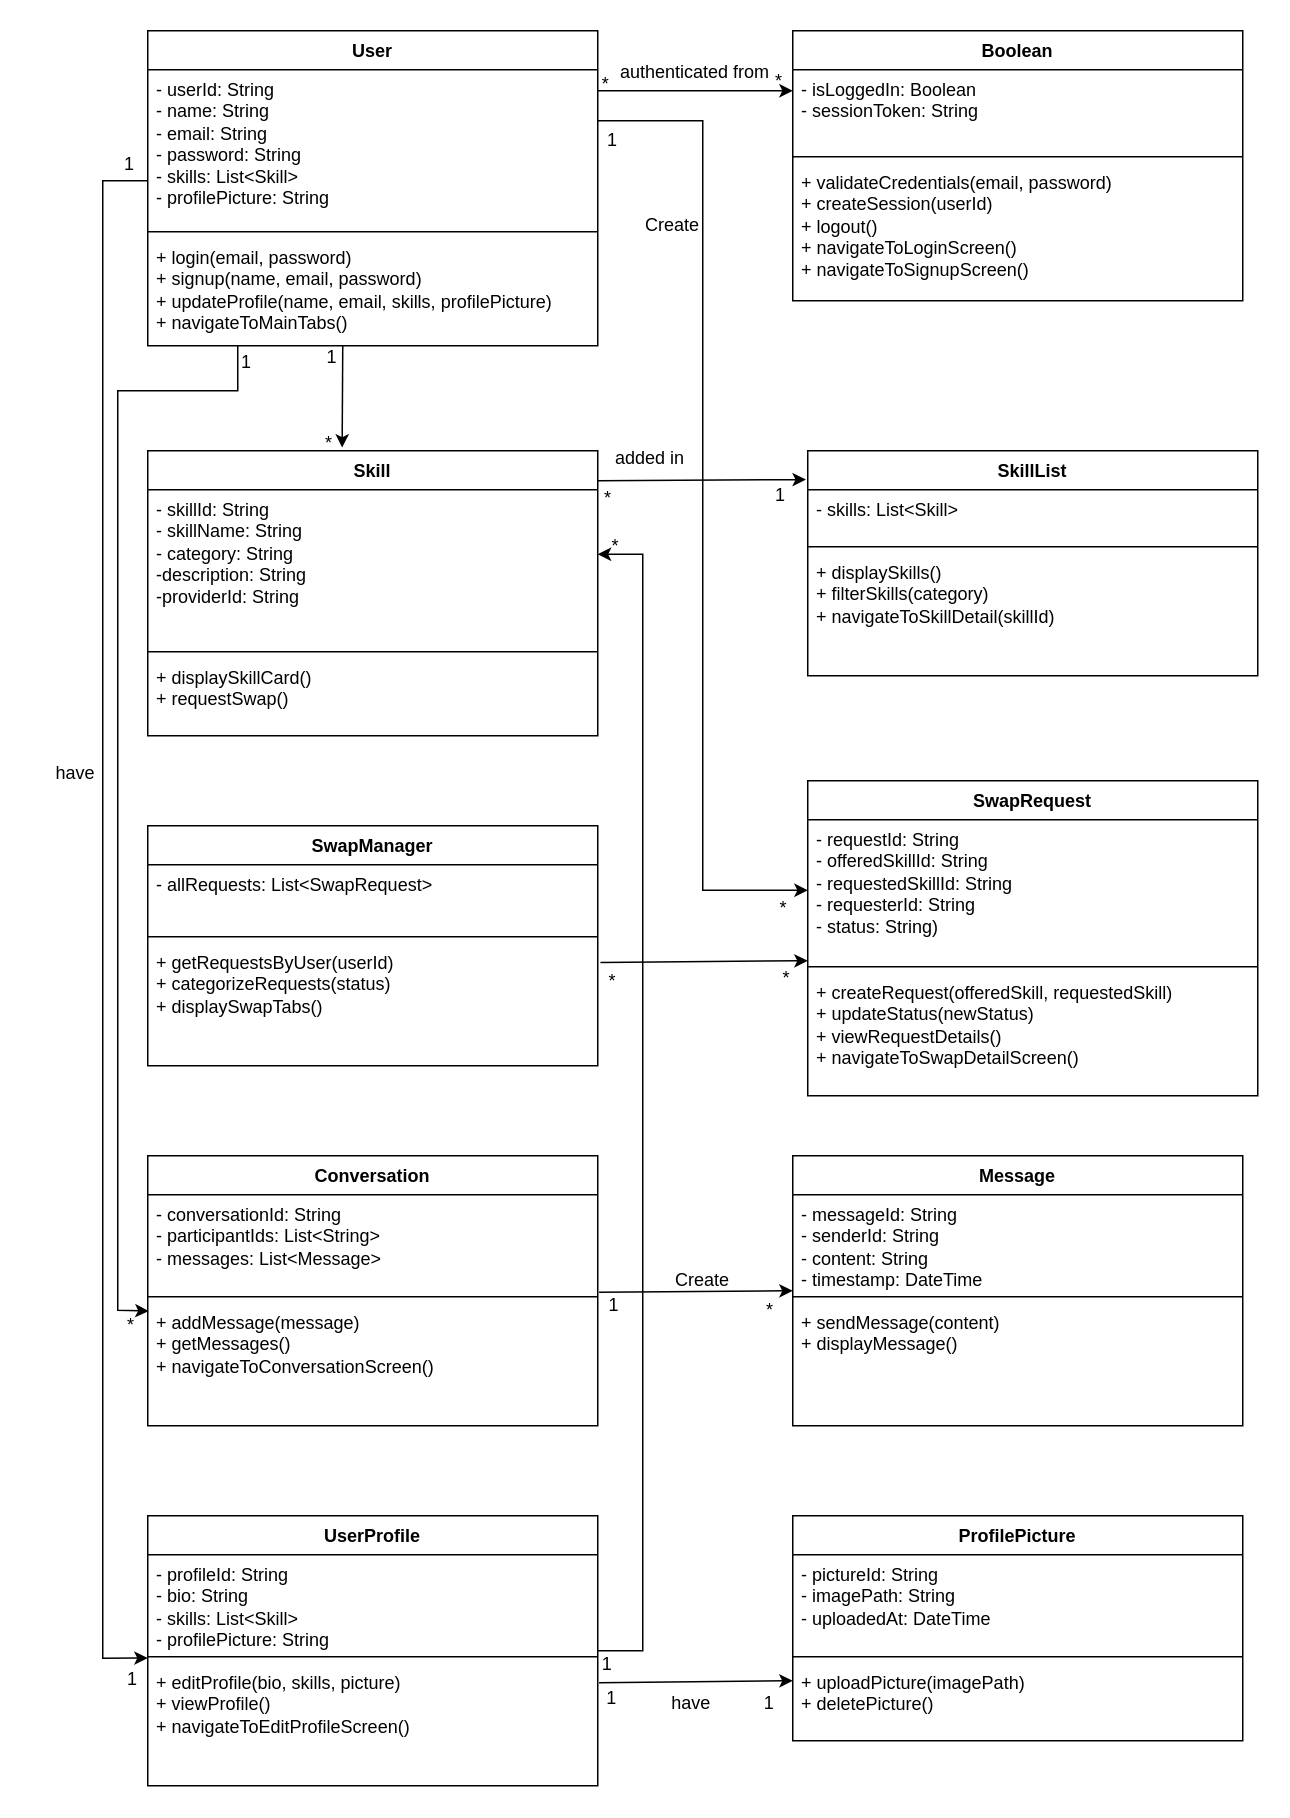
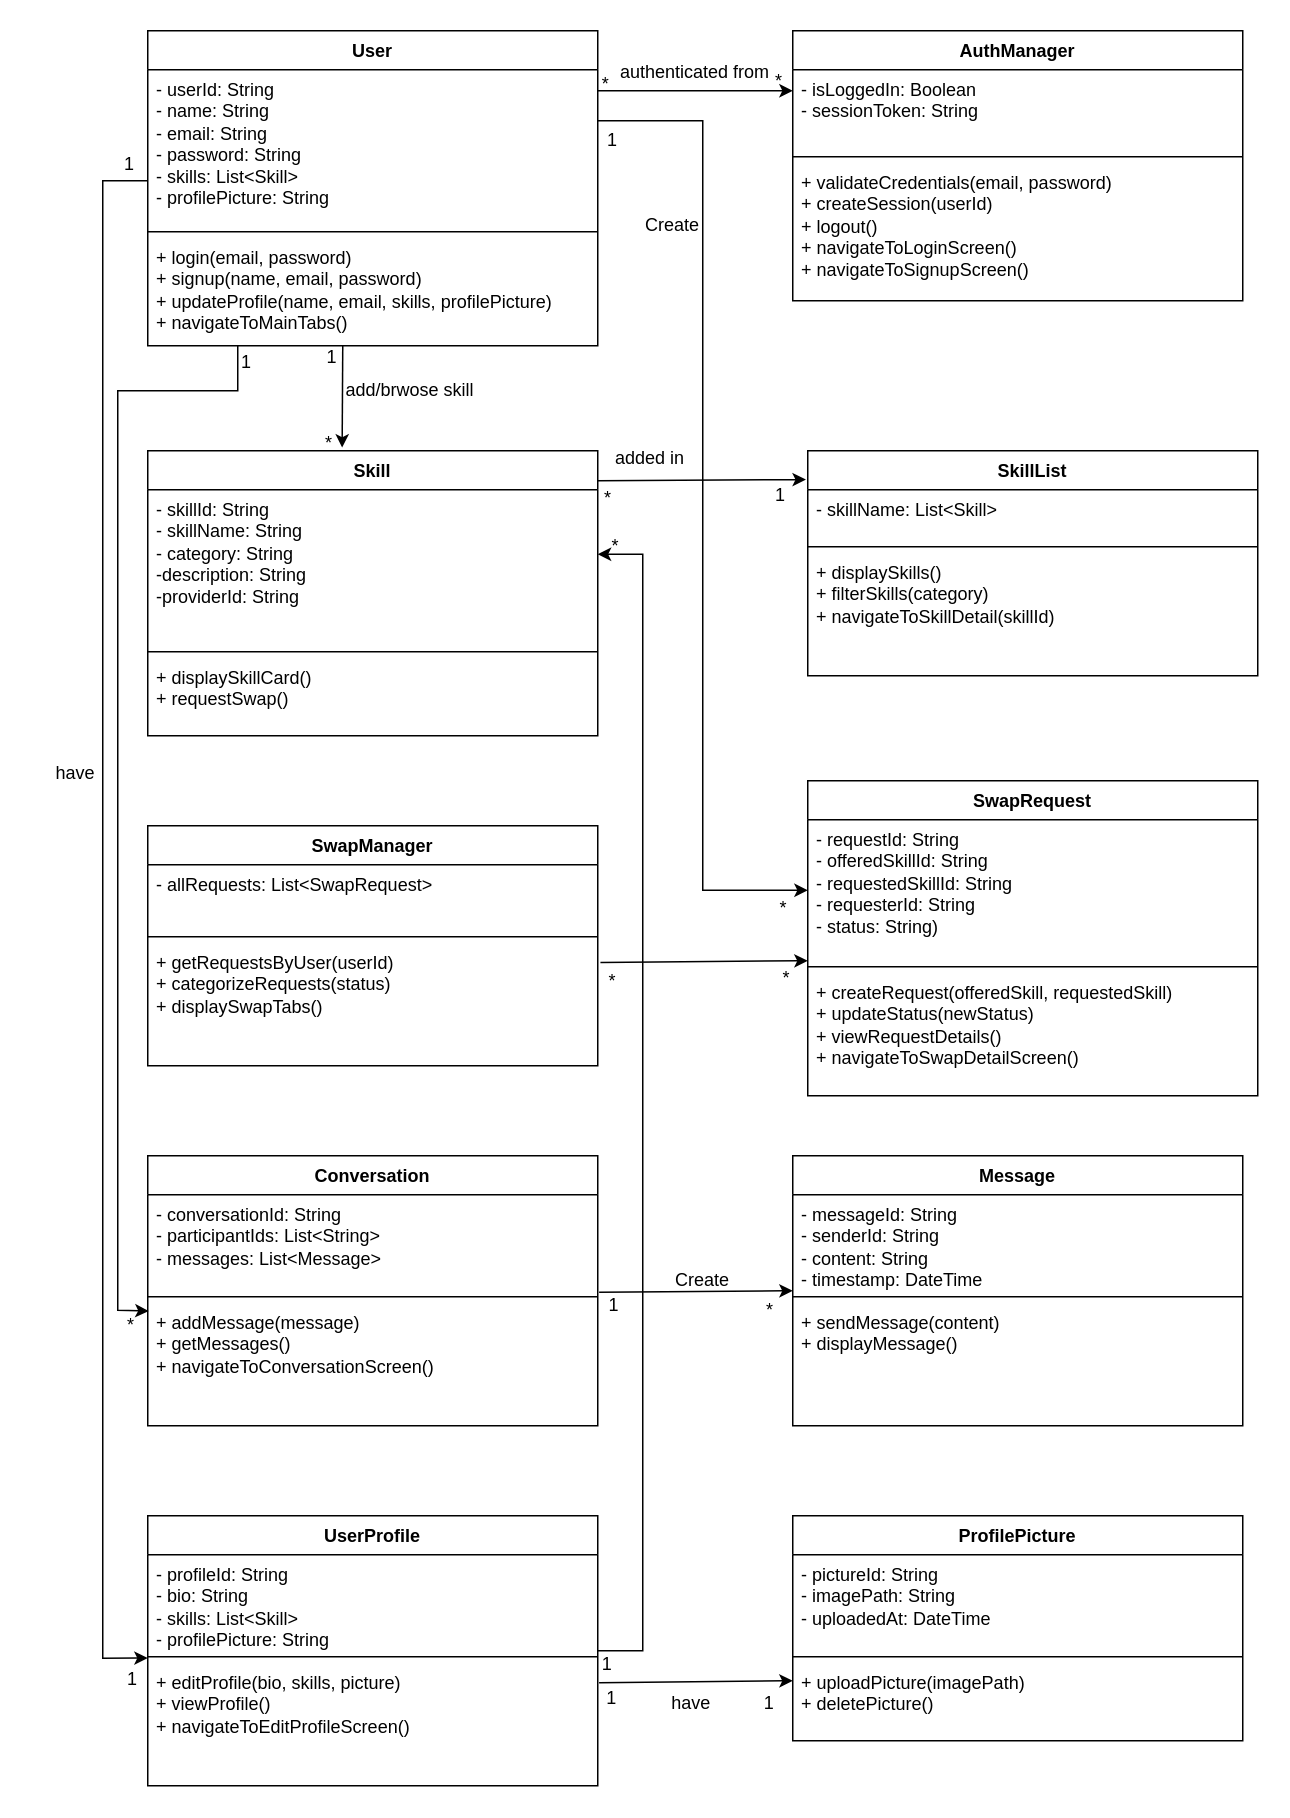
- <mxCell id="8" value="Boolean" style="swimlane;fontStyle=1;align=center;verticalAlign=top;childLayout=stackLayout;horizontal=1;startSize=26;horizontalStack=0;resizeParent=1;resizeParentMax=0;resizeLast=0;collapsible=1;marginBottom=0;whiteSpace=wrap;html=1;" vertex="1" parent="1"><mxGeometry x="528" y="20" width="300" height="180" as="geometry" /></mxCell>
+ <mxCell id="8" value="AuthManager" style="swimlane;fontStyle=1;align=center;verticalAlign=top;childLayout=stackLayout;horizontal=1;startSize=26;horizontalStack=0;resizeParent=1;resizeParentMax=0;resizeLast=0;collapsible=1;marginBottom=0;whiteSpace=wrap;html=1;" vertex="1" parent="1"><mxGeometry x="528" y="20" width="300" height="180" as="geometry" /></mxCell>
+ <mxCell id="44" value="add/brwose skill" style="text;html=1;align=center;verticalAlign=middle;whiteSpace=wrap;rounded=0;" vertex="1" parent="1"><mxGeometry x="228" y="250" width="90" height="20" as="geometry" /></mxCell>
- <mxCell id="17" value="&lt;div&gt;&lt;div&gt;&lt;div&gt;-&amp;nbsp;skills: List&amp;lt;Skill&amp;gt;&lt;/div&gt;&lt;/div&gt;&lt;/div&gt;" style="text;strokeColor=none;fillColor=none;align=left;verticalAlign=top;spacingLeft=4;spacingRight=4;overflow=hidden;rotatable=0;points=[[0,0.5],[1,0.5]];portConstraint=eastwest;whiteSpace=wrap;html=1;" vertex="1" parent="16"><mxGeometry y="26" width="300" height="34" as="geometry" /></mxCell>
+ <mxCell id="17" value="&lt;div&gt;&lt;div&gt;&lt;div&gt;-&amp;nbsp;skillName: List&amp;lt;Skill&amp;gt;&lt;/div&gt;&lt;/div&gt;&lt;/div&gt;" style="text;strokeColor=none;fillColor=none;align=left;verticalAlign=top;spacingLeft=4;spacingRight=4;overflow=hidden;rotatable=0;points=[[0,0.5],[1,0.5]];portConstraint=eastwest;whiteSpace=wrap;html=1;" vertex="1" parent="16"><mxGeometry y="26" width="300" height="34" as="geometry" /></mxCell>
